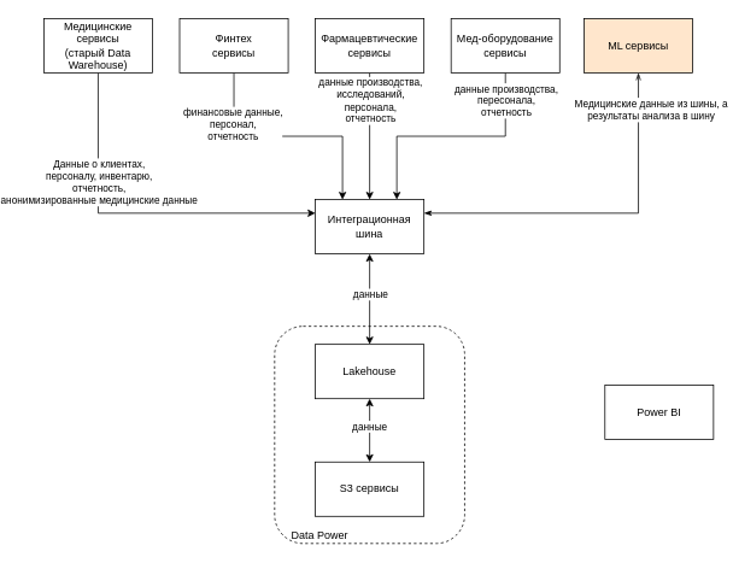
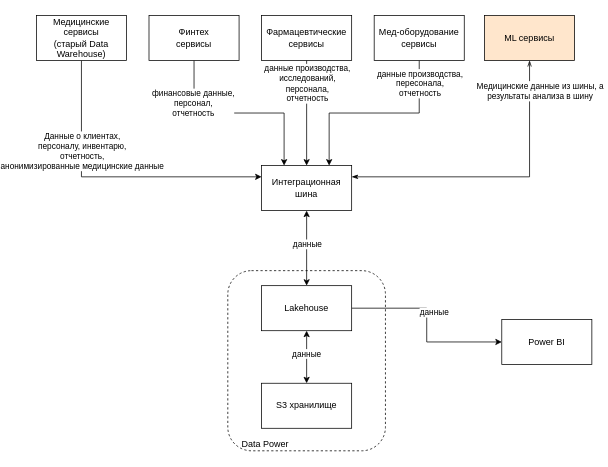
+ <mxCell id="23" style="edgeStyle=orthogonalEdgeStyle;rounded=0;orthogonalLoop=1;jettySize=auto;html=1;exitX=1;exitY=0.5;exitDx=0;exitDy=0;entryX=0;entryY=0.5;entryDx=0;entryDy=0;" edge="1" parent="1" source="25" target="27"><mxGeometry relative="1" as="geometry" /></mxCell>
+ <mxCell id="24" value="данные" style="edgeLabel;html=1;align=center;verticalAlign=middle;resizable=0;points=[];" vertex="1" connectable="0" parent="23"><mxGeometry x="-0.16" y="2" relative="1" as="geometry"><mxPoint x="7" y="2" as="offset" /></mxGeometry></mxCell>
- <mxCell id="26" value="S3 сервисы" style="rounded=0;whiteSpace=wrap;html=1;" vertex="1" parent="1"><mxGeometry x="320" y="510" width="120" height="60" as="geometry" /></mxCell>
+ <mxCell id="26" value="S3 хранилище" style="rounded=0;whiteSpace=wrap;html=1;" vertex="1" parent="1"><mxGeometry x="320" y="510" width="120" height="60" as="geometry" /></mxCell>
